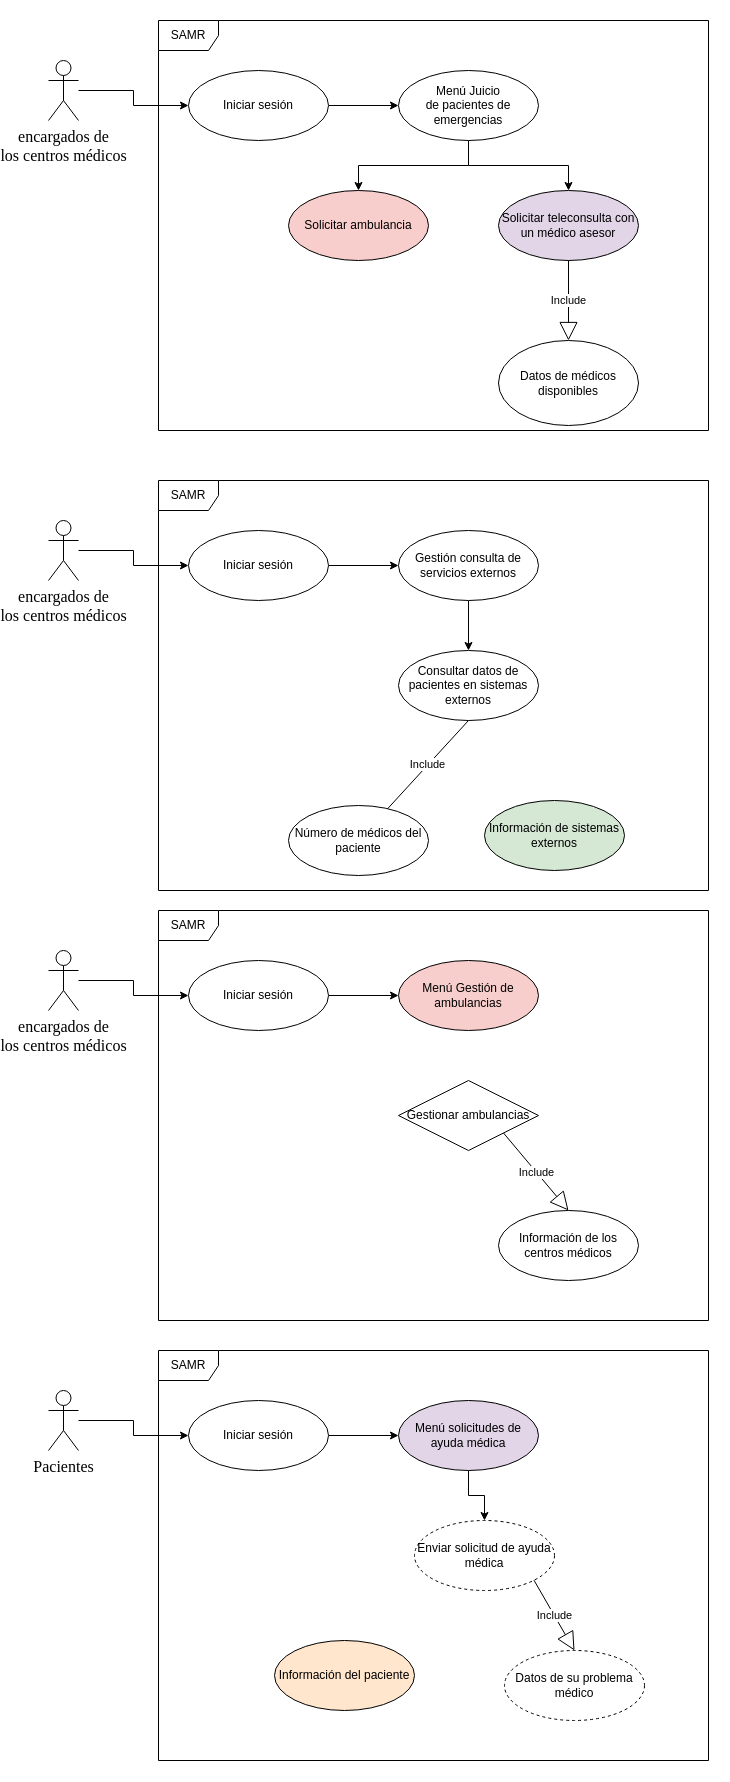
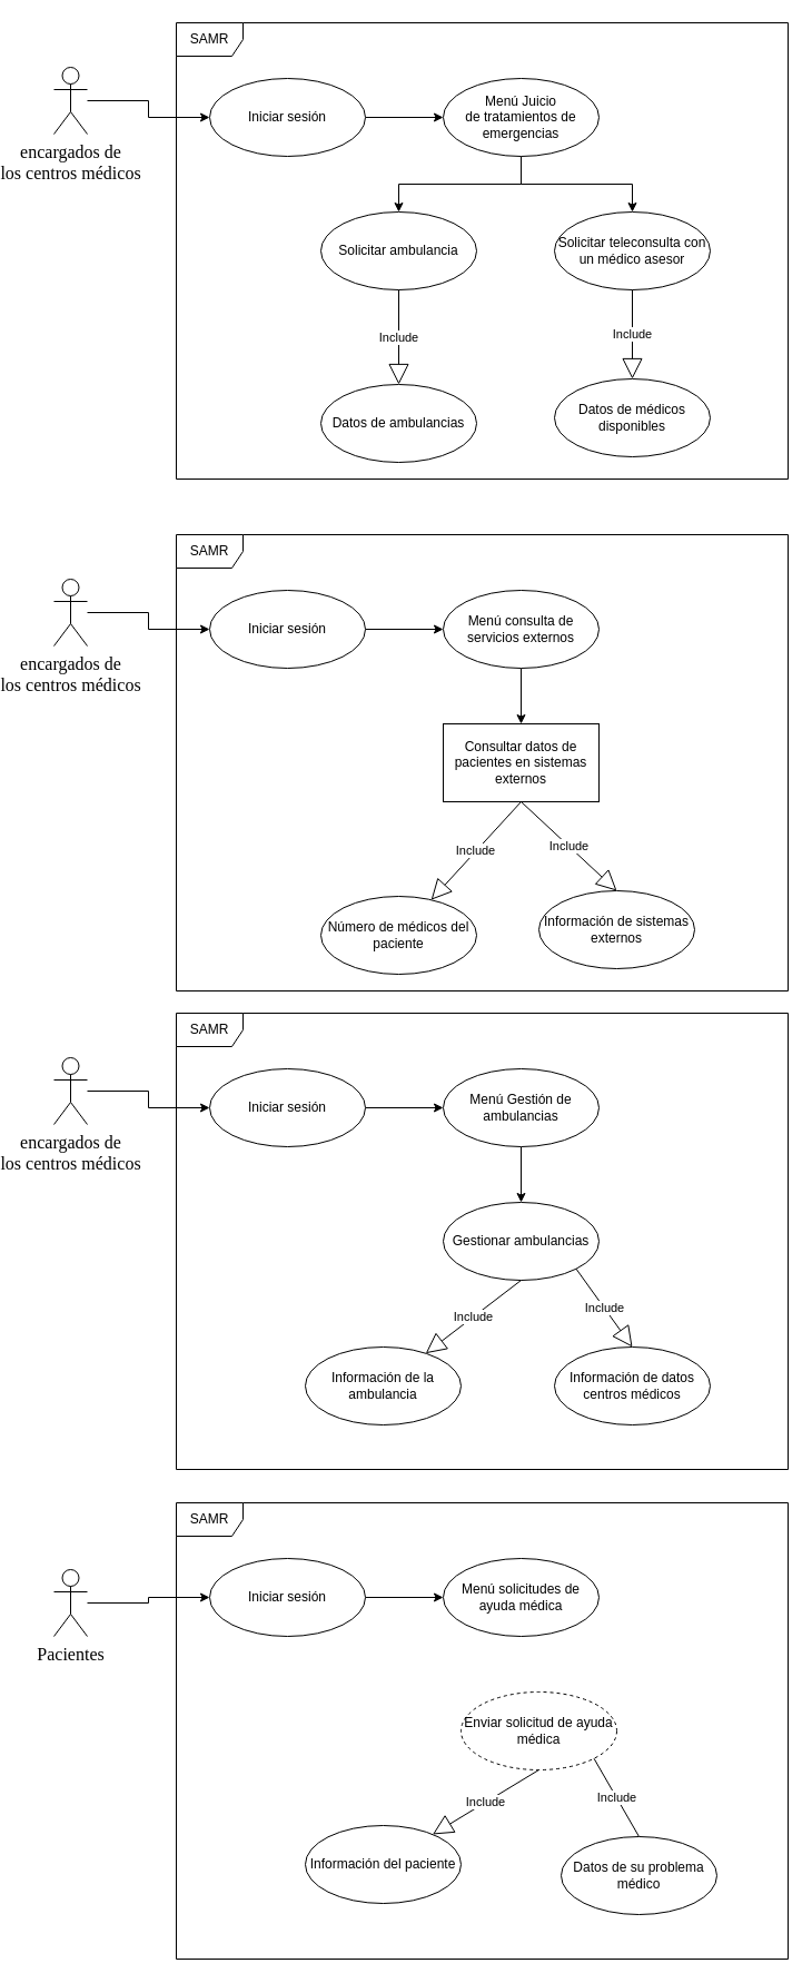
- <mxCell id="9" value="Menú Juicio&lt;br&gt;de pacientes de emergencias" style="ellipse;whiteSpace=wrap;html=1;" vertex="1" parent="1"><mxGeometry x="370" y="70" width="140" height="70" as="geometry" /></mxCell>
+ <mxCell id="9" value="Menú Juicio&lt;br&gt;de tratamientos de emergencias" style="ellipse;whiteSpace=wrap;html=1;" vertex="1" parent="1"><mxGeometry x="370" y="70" width="140" height="70" as="geometry" /></mxCell>
- <mxCell id="10" value="Solicitar ambulancia&lt;br&gt;" style="ellipse;whiteSpace=wrap;html=1;fillColor=#f8cecc;" vertex="1" parent="1"><mxGeometry x="260" y="190" width="140" height="70" as="geometry" /></mxCell>
+ <mxCell id="10" value="Solicitar ambulancia&lt;br&gt;" style="ellipse;whiteSpace=wrap;html=1;" vertex="1" parent="1"><mxGeometry x="260" y="190" width="140" height="70" as="geometry" /></mxCell>
- <mxCell id="11" value="Solicitar teleconsulta con un médico asesor" style="ellipse;whiteSpace=wrap;html=1;fillColor=#e1d5e7;" vertex="1" parent="1"><mxGeometry x="470" y="190" width="140" height="70" as="geometry" /></mxCell>
+ <mxCell id="11" value="Solicitar teleconsulta con un médico asesor" style="ellipse;whiteSpace=wrap;html=1;" vertex="1" parent="1"><mxGeometry x="470" y="190" width="140" height="70" as="geometry" /></mxCell>
+ <mxCell id="14" value="Include" style="endArrow=block;endSize=16;endFill=0;html=1;exitX=0.5;exitY=1;exitDx=0;exitDy=0;" edge="1" parent="1" source="10" target="12"><mxGeometry width="160" relative="1" as="geometry"><mxPoint x="-20" y="415" as="sourcePoint" /><mxPoint x="140" y="415" as="targetPoint" /></mxGeometry></mxCell>
+ <mxCell id="12" value="Datos de ambulancias" style="ellipse;whiteSpace=wrap;html=1;" vertex="1" parent="1"><mxGeometry x="260" y="345" width="140" height="70" as="geometry" /></mxCell>
- <mxCell id="13" value="Datos de médicos disponibles" style="ellipse;whiteSpace=wrap;html=1;" vertex="1" parent="1"><mxGeometry x="470" y="340" width="140" height="85" as="geometry" /></mxCell>
+ <mxCell id="13" value="Datos de médicos disponibles" style="ellipse;whiteSpace=wrap;html=1;" vertex="1" parent="1"><mxGeometry x="470" y="340" width="140" height="70" as="geometry" /></mxCell>
- <mxCell id="22" value="Gestión consulta de servicios externos" style="ellipse;whiteSpace=wrap;html=1;" vertex="1" parent="1"><mxGeometry x="370" y="530" width="140" height="70" as="geometry" /></mxCell>
+ <mxCell id="22" value="Menú consulta de servicios externos" style="ellipse;whiteSpace=wrap;html=1;" vertex="1" parent="1"><mxGeometry x="370" y="530" width="140" height="70" as="geometry" /></mxCell>
- <mxCell id="23" value="Consultar datos de pacientes en sistemas externos" style="ellipse;whiteSpace=wrap;html=1;" vertex="1" parent="1"><mxGeometry x="370" y="650" width="140" height="70" as="geometry" /></mxCell>
+ <mxCell id="23" value="Consultar datos de pacientes en sistemas externos" style="whiteSpace=wrap;html=1;rounded=0;" vertex="1" parent="1"><mxGeometry x="370" y="650" width="140" height="70" as="geometry" /></mxCell>
+ <mxCell id="27" value="Include" style="endArrow=block;endSize=16;endFill=0;html=1;exitX=0.5;exitY=1;exitDx=0;exitDy=0;entryX=0.5;entryY=0;entryDx=0;entryDy=0;" edge="1" parent="1" source="23" target="25"><mxGeometry width="160" relative="1" as="geometry"><mxPoint x="540" y="720" as="sourcePoint" /><mxPoint x="340" y="815" as="targetPoint" /></mxGeometry></mxCell>
- <mxCell id="26" value="Include" style="endArrow=none;endSize=16;endFill=0;html=1;exitX=0.5;exitY=1;exitDx=0;exitDy=0;" edge="1" parent="1" source="23" target="24"><mxGeometry width="160" relative="1" as="geometry"><mxPoint x="-20" y="875" as="sourcePoint" /><mxPoint x="140" y="875" as="targetPoint" /></mxGeometry></mxCell>
+ <mxCell id="26" value="Include" style="endArrow=block;endSize=16;endFill=0;html=1;exitX=0.5;exitY=1;exitDx=0;exitDy=0;" edge="1" parent="1" source="23" target="24"><mxGeometry width="160" relative="1" as="geometry"><mxPoint x="-20" y="875" as="sourcePoint" /><mxPoint x="140" y="875" as="targetPoint" /></mxGeometry></mxCell>
- <mxCell id="25" value="Información de sistemas externos" style="ellipse;whiteSpace=wrap;html=1;fillColor=#d5e8d4;" vertex="1" parent="1"><mxGeometry x="456" y="800" width="140" height="70" as="geometry" /></mxCell>
+ <mxCell id="25" value="Información de sistemas externos" style="ellipse;whiteSpace=wrap;html=1;" vertex="1" parent="1"><mxGeometry x="456" y="800" width="140" height="70" as="geometry" /></mxCell>
- <mxCell id="34" value="Menú Gestión de ambulancias" style="ellipse;whiteSpace=wrap;html=1;fillColor=#f8cecc;" vertex="1" parent="1"><mxGeometry x="370" y="960" width="140" height="70" as="geometry" /></mxCell>
+ <mxCell id="34" value="Menú Gestión de ambulancias" style="ellipse;whiteSpace=wrap;html=1;" vertex="1" parent="1"><mxGeometry x="370" y="960" width="140" height="70" as="geometry" /></mxCell>
+ <mxCell id="33" style="edgeStyle=orthogonalEdgeStyle;rounded=0;orthogonalLoop=1;jettySize=auto;html=1;entryX=0.5;entryY=0;entryDx=0;entryDy=0;" edge="1" parent="1" source="34" target="35"><mxGeometry relative="1" as="geometry" /></mxCell>
- <mxCell id="35" value="Gestionar ambulancias" style="rhombus;whiteSpace=wrap;html=1;" vertex="1" parent="1"><mxGeometry x="370" y="1080" width="140" height="70" as="geometry" /></mxCell>
+ <mxCell id="35" value="Gestionar ambulancias" style="ellipse;whiteSpace=wrap;html=1;" vertex="1" parent="1"><mxGeometry x="370" y="1080" width="140" height="70" as="geometry" /></mxCell>
+ <mxCell id="37" value="Include" style="endArrow=block;endSize=16;endFill=0;html=1;exitX=0.5;exitY=1;exitDx=0;exitDy=0;" edge="1" parent="1" source="35" target="36"><mxGeometry width="160" relative="1" as="geometry"><mxPoint x="-20" y="1305" as="sourcePoint" /><mxPoint x="140" y="1305" as="targetPoint" /></mxGeometry></mxCell>
+ <mxCell id="36" value="Información de la ambulancia" style="ellipse;whiteSpace=wrap;html=1;" vertex="1" parent="1"><mxGeometry x="246" y="1210" width="140" height="70" as="geometry" /></mxCell>
- <mxCell id="38" value="Información de los centros médicos" style="ellipse;whiteSpace=wrap;html=1;" vertex="1" parent="1"><mxGeometry x="470" y="1210" width="140" height="70" as="geometry" /></mxCell>
+ <mxCell id="38" value="Información de datos centros médicos" style="ellipse;whiteSpace=wrap;html=1;" vertex="1" parent="1"><mxGeometry x="470" y="1210" width="140" height="70" as="geometry" /></mxCell>
- <mxCell id="42" value="&lt;font face=&quot;times new roman&quot;&gt;&lt;span style=&quot;font-size: 16px&quot;&gt;Pacientes&lt;/span&gt;&lt;/font&gt;" style="shape=umlActor;verticalLabelPosition=bottom;verticalAlign=top;html=1;" vertex="1" parent="1"><mxGeometry x="20" y="1390" width="30" height="60" as="geometry" /></mxCell>
+ <mxCell id="42" value="&lt;font face=&quot;times new roman&quot;&gt;&lt;span style=&quot;font-size: 16px&quot;&gt;Pacientes&lt;/span&gt;&lt;/font&gt;" style="shape=umlActor;verticalLabelPosition=bottom;verticalAlign=top;html=1;" vertex="1" parent="1"><mxGeometry x="20" y="1410" width="30" height="60" as="geometry" /></mxCell>
- <mxCell id="46" value="Menú solicitudes de ayuda médica" style="ellipse;whiteSpace=wrap;html=1;fillColor=#e1d5e7;" vertex="1" parent="1"><mxGeometry x="370" y="1400" width="140" height="70" as="geometry" /></mxCell>
+ <mxCell id="46" value="Menú solicitudes de ayuda médica" style="ellipse;whiteSpace=wrap;html=1;" vertex="1" parent="1"><mxGeometry x="370" y="1400" width="140" height="70" as="geometry" /></mxCell>
- <mxCell id="45" style="edgeStyle=orthogonalEdgeStyle;rounded=0;orthogonalLoop=1;jettySize=auto;html=1;entryX=0.5;entryY=0;entryDx=0;entryDy=0;" edge="1" parent="1" source="46" target="47"><mxGeometry relative="1" as="geometry" /></mxCell>
+ <mxCell id="49" value="Include" style="endArrow=block;endSize=16;endFill=0;html=1;exitX=0.5;exitY=1;exitDx=0;exitDy=0;" edge="1" parent="1" source="47" target="48"><mxGeometry width="160" relative="1" as="geometry"><mxPoint x="-20" y="1745" as="sourcePoint" /><mxPoint x="140" y="1745" as="targetPoint" /></mxGeometry></mxCell>
- <mxCell id="50" value="Include" style="endArrow=block;endSize=16;endFill=0;html=1;exitX=1;exitY=1;exitDx=0;exitDy=0;entryX=0.5;entryY=0;entryDx=0;entryDy=0;" edge="1" parent="1" source="47" target="51"><mxGeometry width="160" relative="1" as="geometry"><mxPoint x="450" y="1600" as="sourcePoint" /><mxPoint x="580" y="1640" as="targetPoint" /></mxGeometry></mxCell>
+ <mxCell id="50" value="Include" style="endArrow=none;endSize=16;endFill=0;html=1;exitX=1;exitY=1;exitDx=0;exitDy=0;entryX=0.5;entryY=0;entryDx=0;entryDy=0;" edge="1" parent="1" source="47" target="51"><mxGeometry width="160" relative="1" as="geometry"><mxPoint x="450" y="1600" as="sourcePoint" /><mxPoint x="580" y="1640" as="targetPoint" /></mxGeometry></mxCell>
- <mxCell id="48" value="Información del paciente" style="ellipse;whiteSpace=wrap;html=1;fillColor=#ffe6cc;" vertex="1" parent="1"><mxGeometry x="246" y="1640" width="140" height="70" as="geometry" /></mxCell>
+ <mxCell id="48" value="Información del paciente" style="ellipse;whiteSpace=wrap;html=1;" vertex="1" parent="1"><mxGeometry x="246" y="1640" width="140" height="70" as="geometry" /></mxCell>
- <mxCell id="51" value="Datos de su problema médico" style="ellipse;whiteSpace=wrap;html=1;dashed=1;" vertex="1" parent="1"><mxGeometry x="476" y="1650" width="140" height="70" as="geometry" /></mxCell>
+ <mxCell id="51" value="Datos de su problema médico" style="ellipse;whiteSpace=wrap;html=1;" vertex="1" parent="1"><mxGeometry x="476" y="1650" width="140" height="70" as="geometry" /></mxCell>
